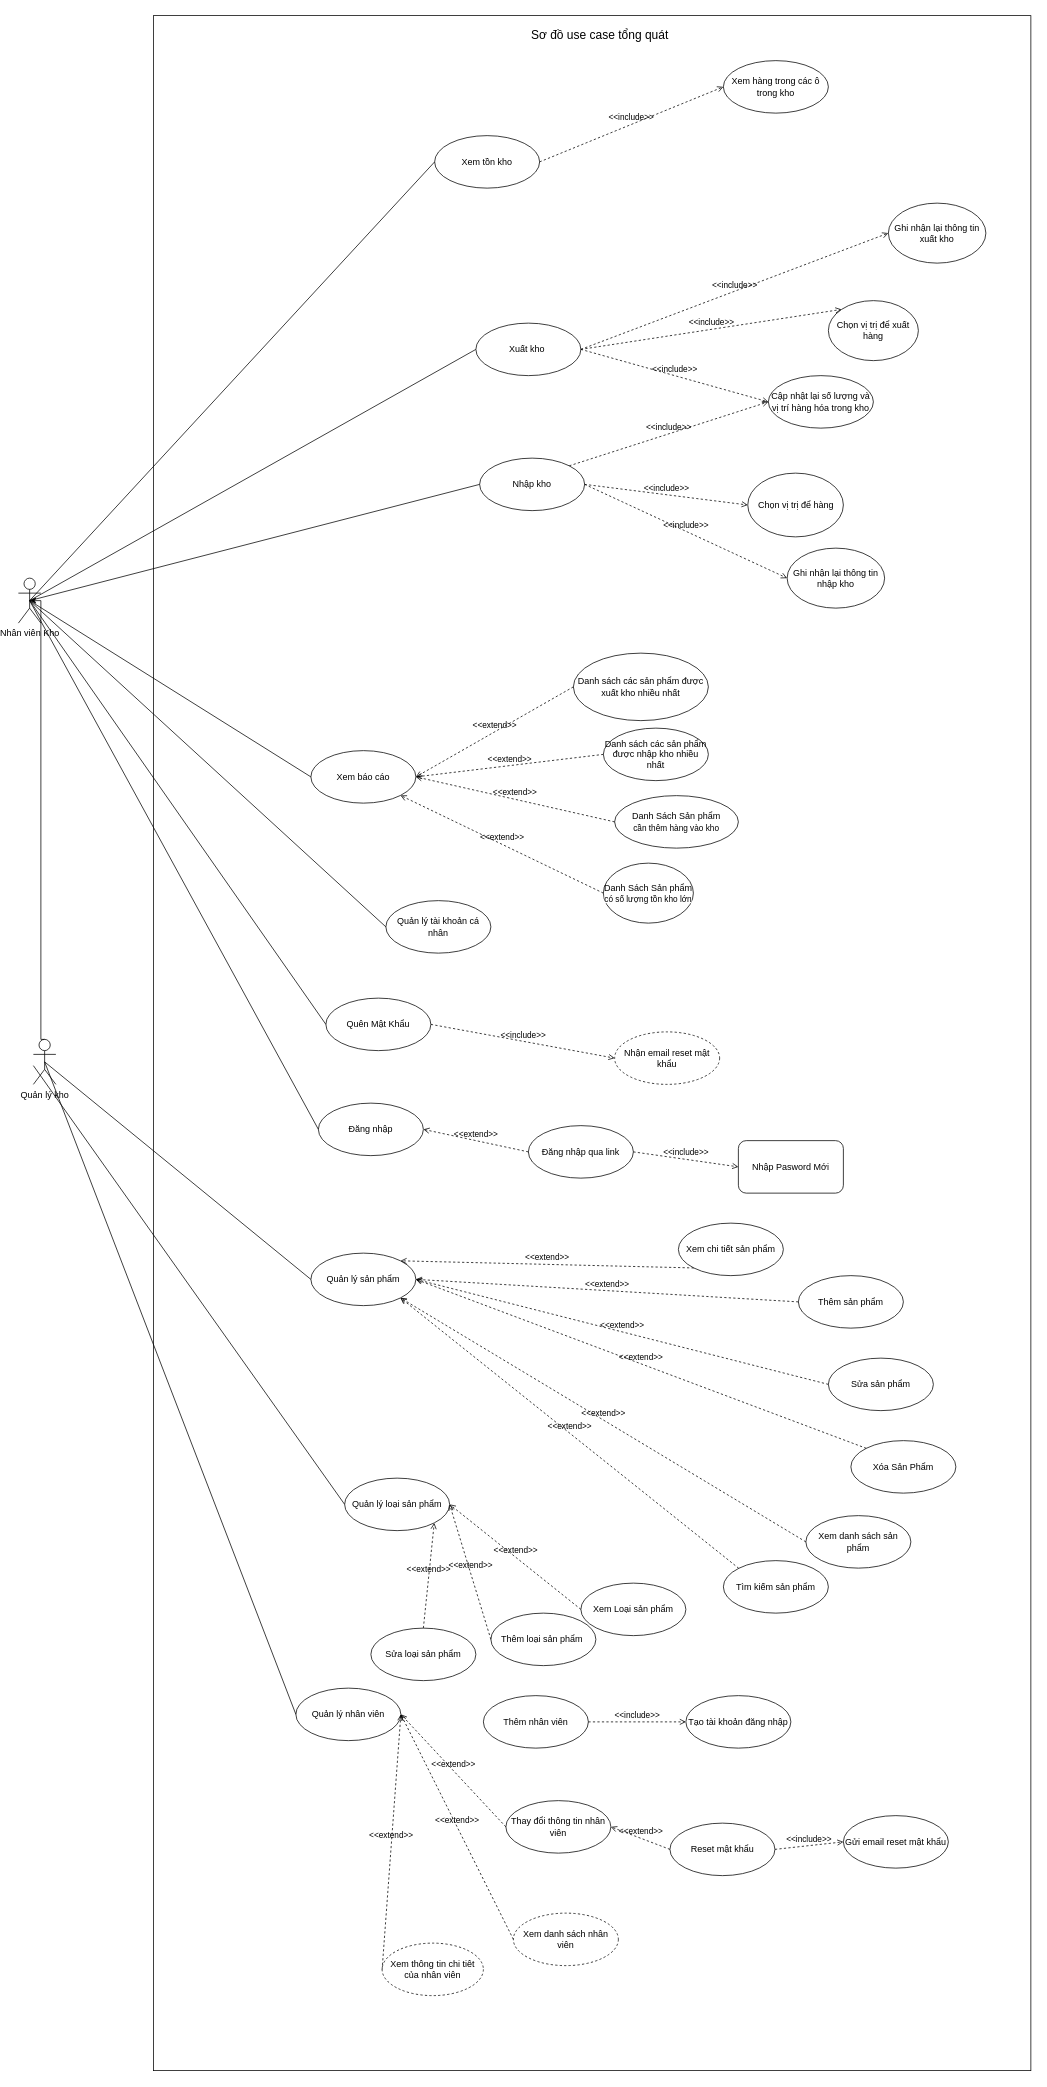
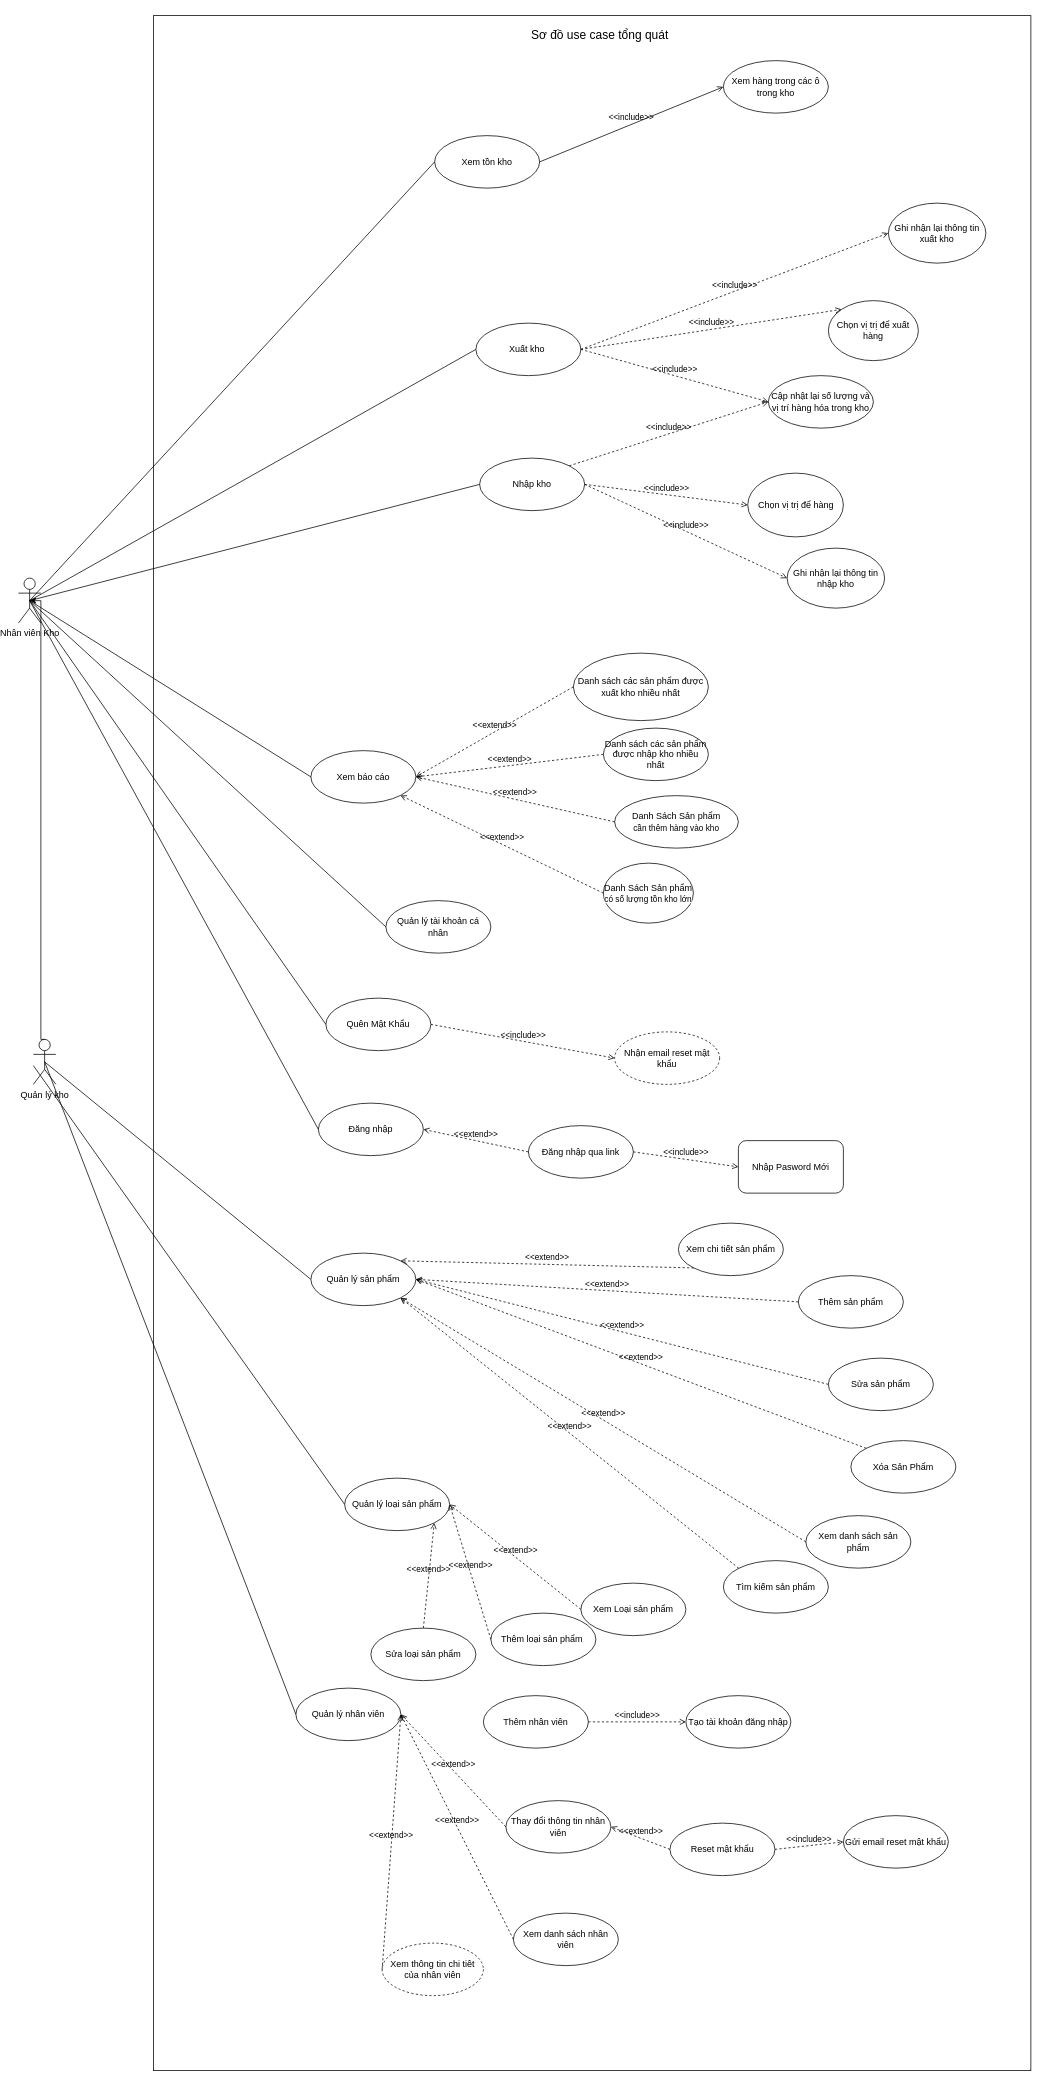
- <mxCell id="64" value="&amp;lt;&amp;lt;include&amp;gt;&amp;gt;" style="html=1;verticalAlign=bottom;labelBackgroundColor=none;endArrow=open;endFill=0;dashed=1;rounded=0;entryX=0;entryY=0.5;entryDx=0;entryDy=0;exitX=1;exitY=0.5;exitDx=0;exitDy=0;" parent="1" source="41" target="63" edge="1"><mxGeometry width="160" relative="1" as="geometry"><mxPoint x="1110" y="245" as="sourcePoint" /><mxPoint x="720" y="200" as="targetPoint" /></mxGeometry></mxCell>
+ <mxCell id="64" value="&amp;lt;&amp;lt;include&amp;gt;&amp;gt;" style="html=1;verticalAlign=bottom;labelBackgroundColor=none;endArrow=open;endFill=0;dashed=0;rounded=0;entryX=0;entryY=0.5;entryDx=0;entryDy=0;exitX=1;exitY=0.5;exitDx=0;exitDy=0;" parent="1" source="41" target="63" edge="1"><mxGeometry width="160" relative="1" as="geometry"><mxPoint x="1110" y="245" as="sourcePoint" /><mxPoint x="720" y="200" as="targetPoint" /></mxGeometry></mxCell>
- <mxCell id="80" value="Xem danh sách nhân viên" style="ellipse;whiteSpace=wrap;html=1;dashed=1;" parent="1" vertex="1"><mxGeometry x="680" y="2550" width="140" height="70" as="geometry" /></mxCell>
+ <mxCell id="80" value="Xem danh sách nhân viên" style="ellipse;whiteSpace=wrap;html=1;" parent="1" vertex="1"><mxGeometry x="680" y="2550" width="140" height="70" as="geometry" /></mxCell>
